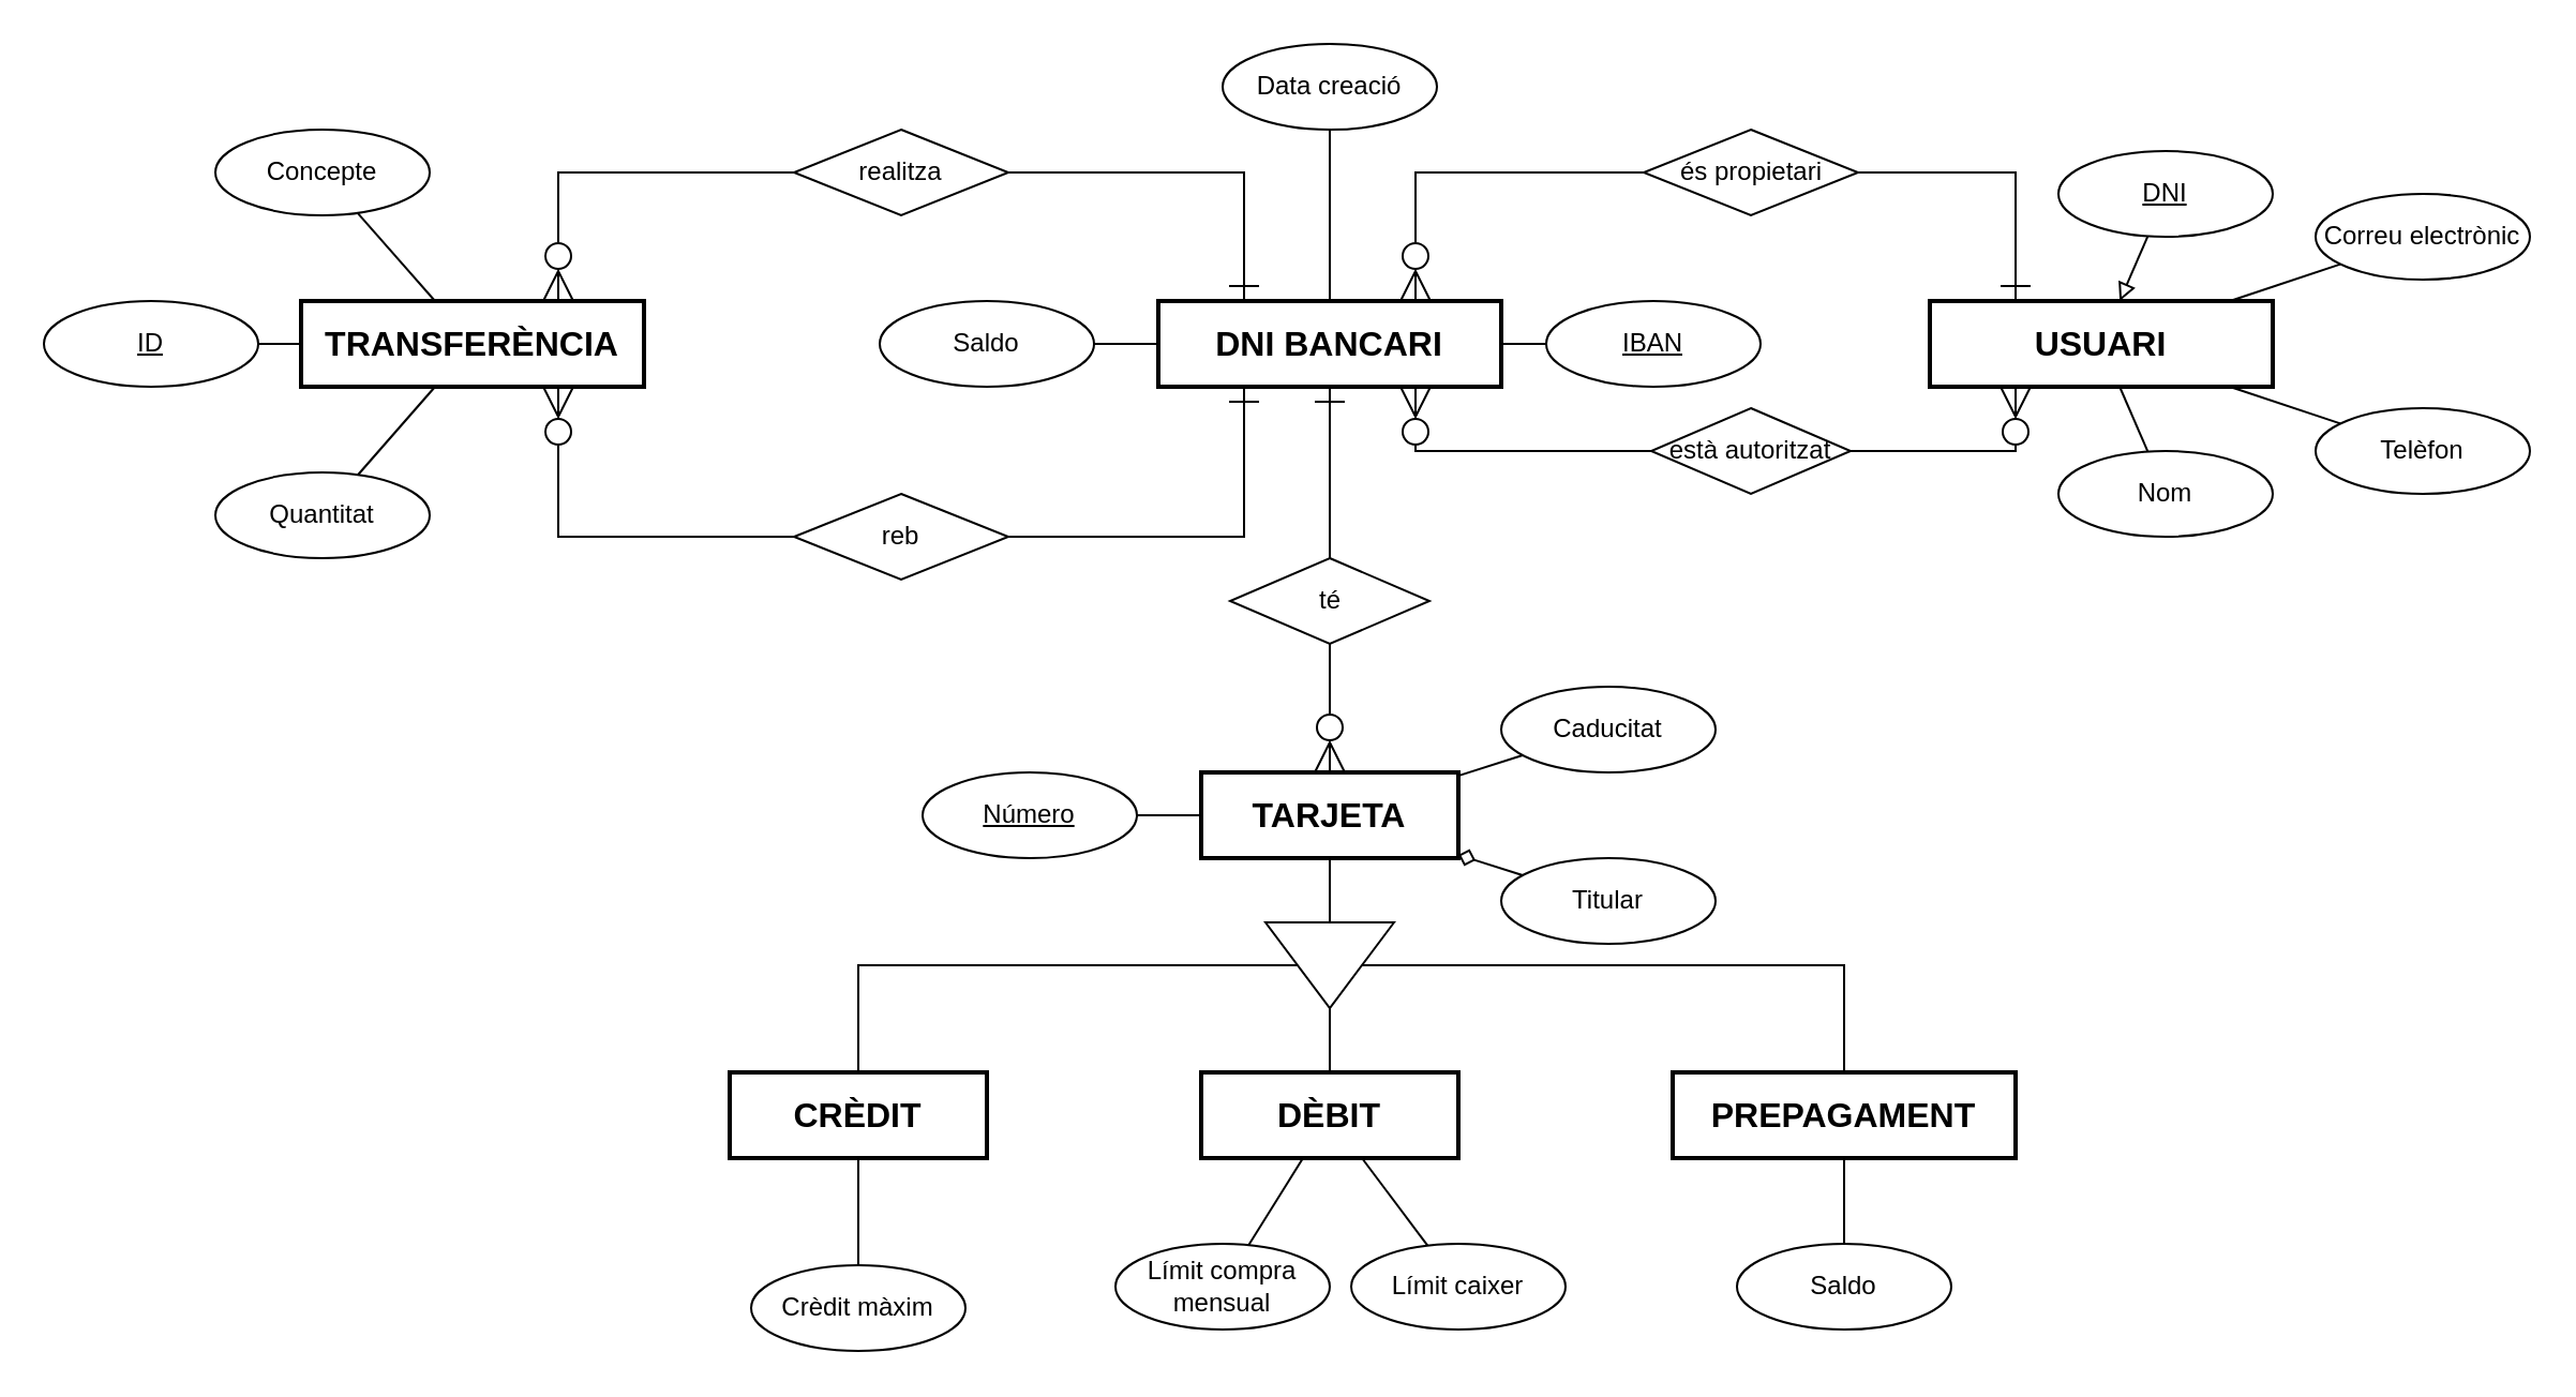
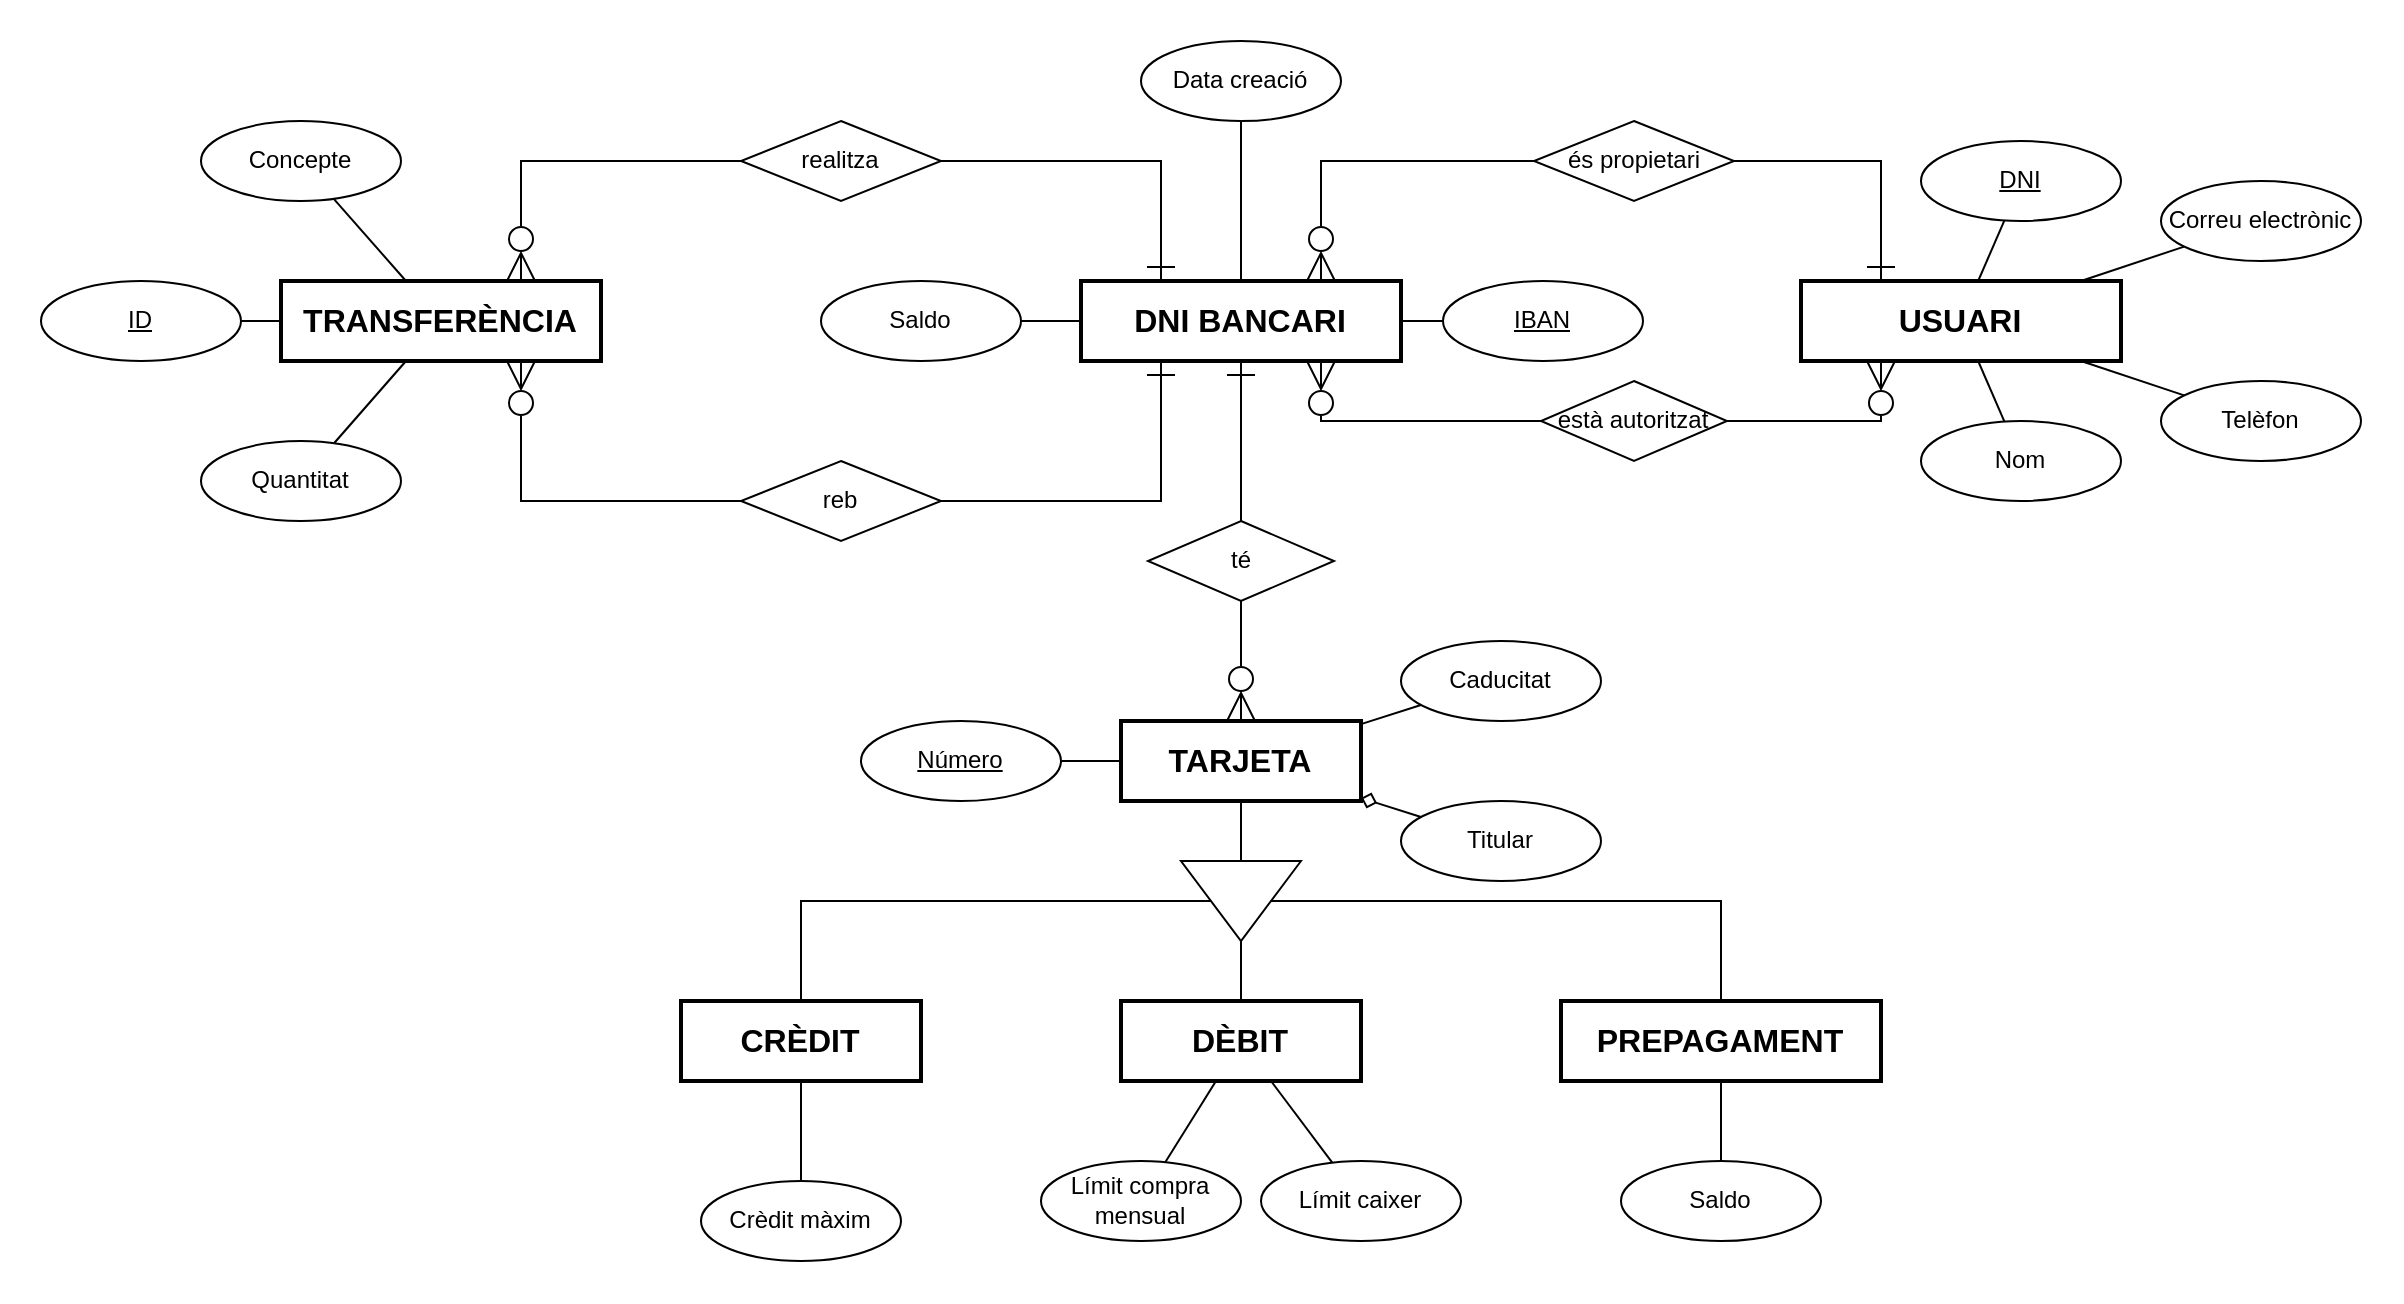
- <mxCell id="27" style="rounded=0;orthogonalLoop=1;jettySize=auto;html=1;endArrow=block;endFill=0;" parent="1" source="26" target="19" edge="1"><mxGeometry relative="1" as="geometry"><mxPoint x="498" y="127" as="sourcePoint" /><mxPoint x="537" y="150" as="targetPoint" /></mxGeometry></mxCell>
+ <mxCell id="27" style="rounded=0;orthogonalLoop=1;jettySize=auto;html=1;endArrow=none;endFill=0;" parent="1" source="26" target="19" edge="1"><mxGeometry relative="1" as="geometry"><mxPoint x="498" y="127" as="sourcePoint" /><mxPoint x="537" y="150" as="targetPoint" /></mxGeometry></mxCell>
